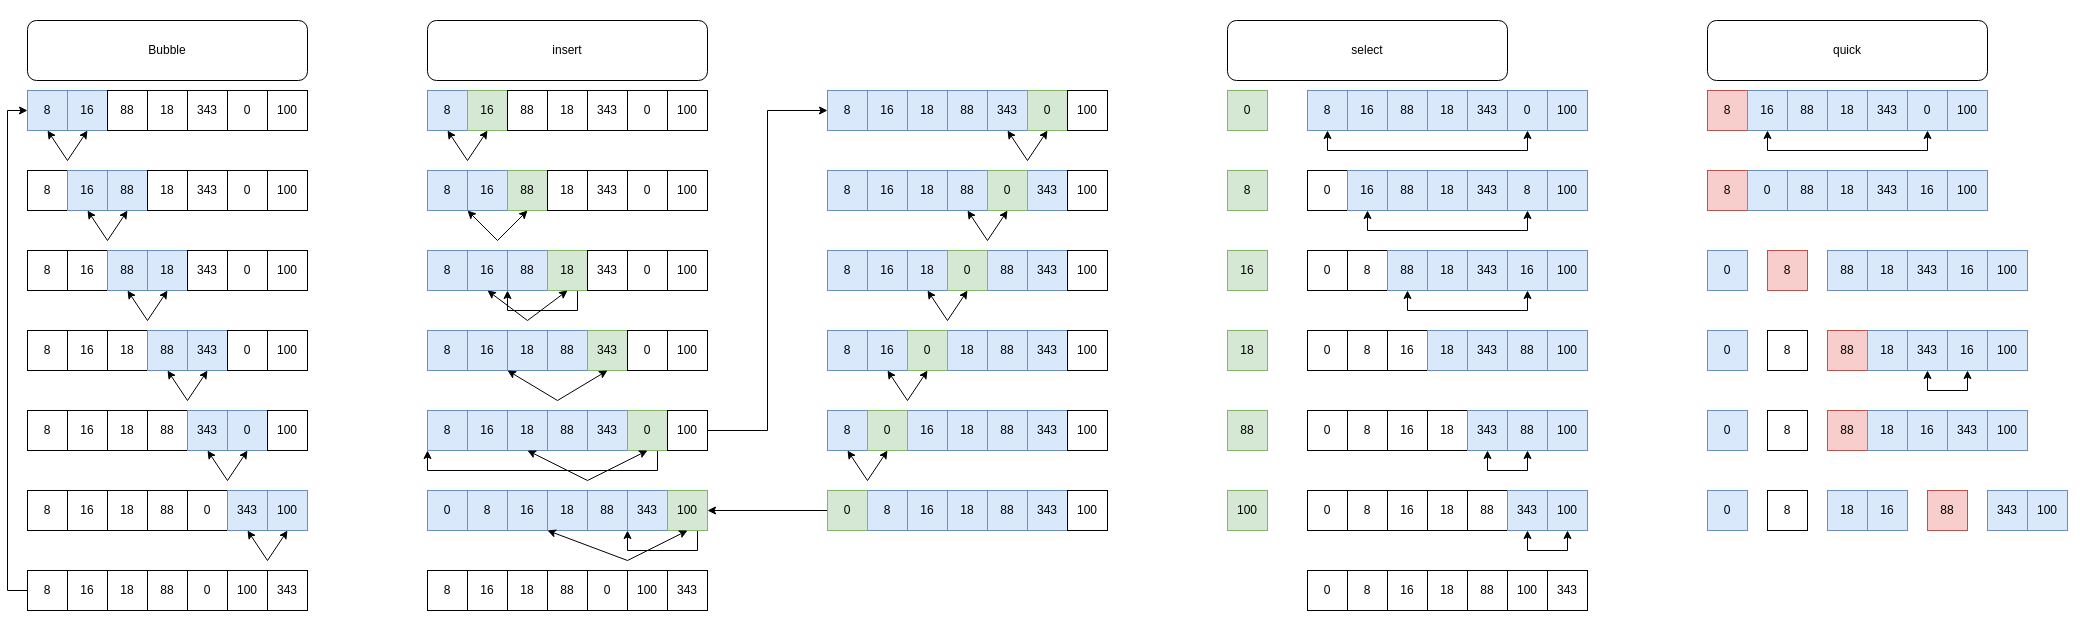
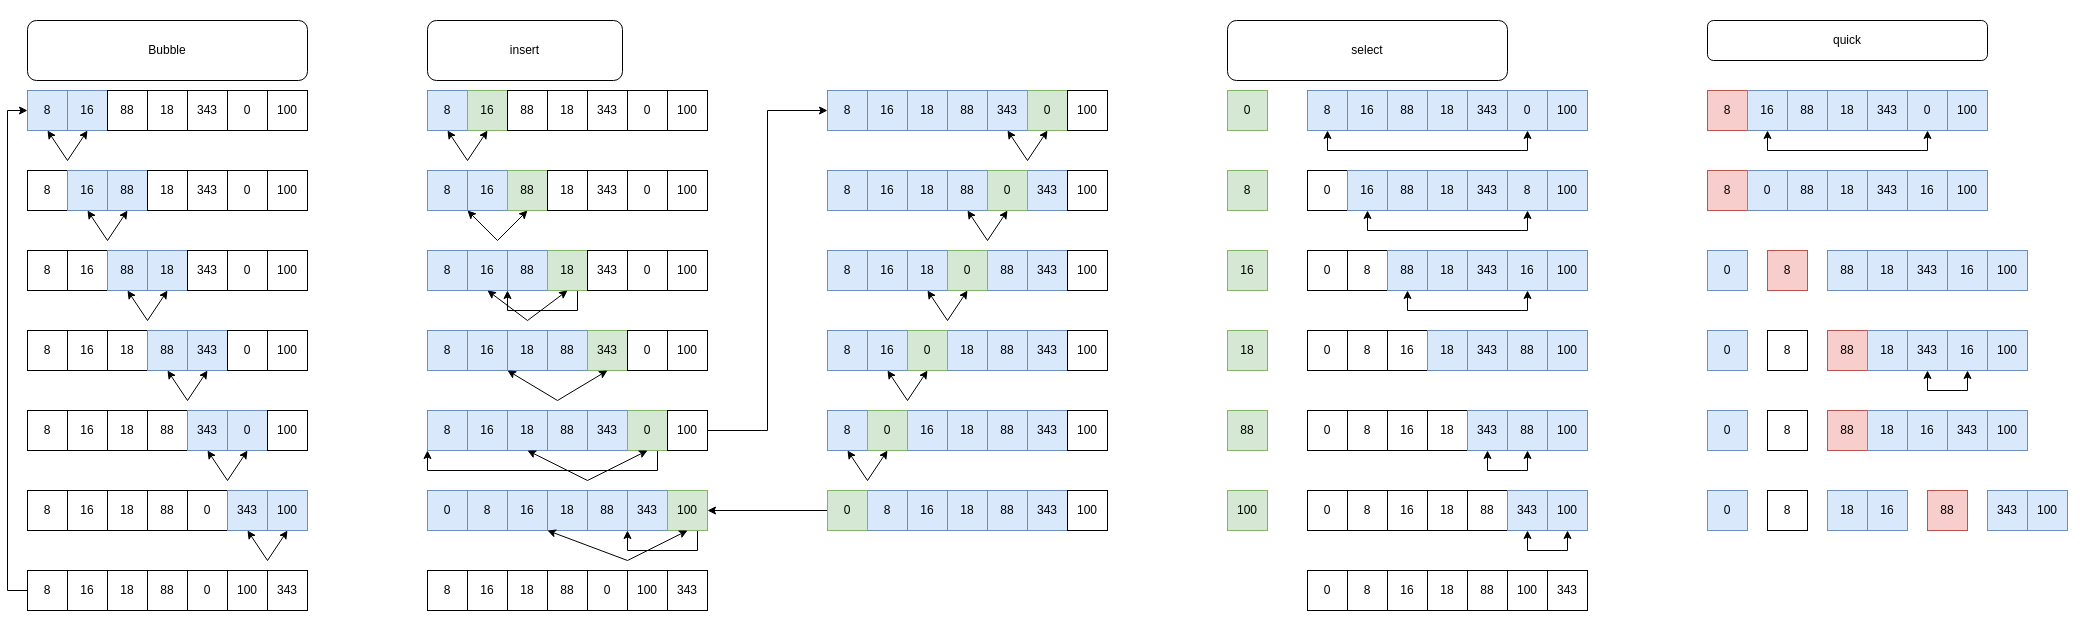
- <mxCell id="66" value="insert" style="rounded=1;whiteSpace=wrap;html=1;" vertex="1" parent="1"><mxGeometry x="420" y="20" width="280" height="60" as="geometry" /></mxCell>
+ <mxCell id="66" value="insert" style="rounded=1;whiteSpace=wrap;html=1;" vertex="1" parent="1"><mxGeometry x="420" y="20" width="195" height="60" as="geometry" /></mxCell>
- <mxCell id="236" value="quick" style="rounded=1;whiteSpace=wrap;html=1;" vertex="1" parent="1"><mxGeometry x="1700" y="20" width="280" height="60" as="geometry" /></mxCell>
+ <mxCell id="236" value="quick" style="rounded=1;whiteSpace=wrap;html=1;" vertex="1" parent="1"><mxGeometry x="1700" y="20" width="280" height="40" as="geometry" /></mxCell>
